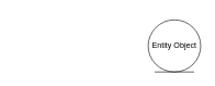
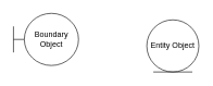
+ <mxCell id="2" value="Boundary Object" style="shape=umlBoundary;whiteSpace=wrap;html=1;" vertex="1" parent="1"><mxGeometry x="20" y="20" width="100" height="80" as="geometry" /></mxCell>
